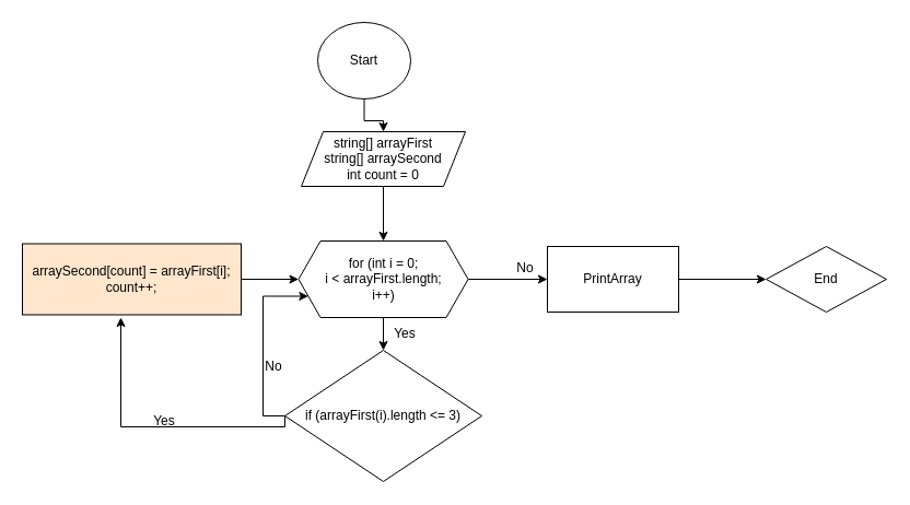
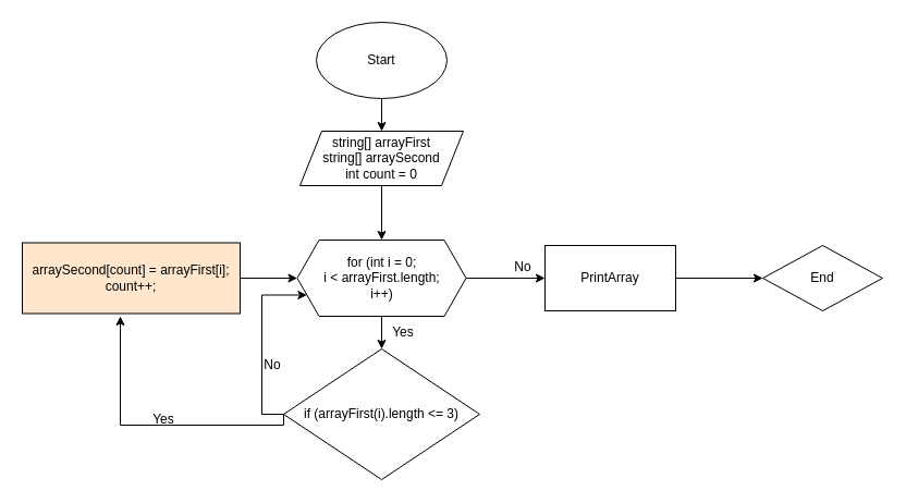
- <mxCell id="3" value="Start" style="ellipse;whiteSpace=wrap;html=1;" vertex="1" parent="1"><mxGeometry x="290" y="20" width="85" height="70" as="geometry" /></mxCell>
+ <mxCell id="3" value="Start" style="ellipse;whiteSpace=wrap;html=1;" vertex="1" parent="1"><mxGeometry x="290" y="20" width="120" height="70" as="geometry" /></mxCell>
